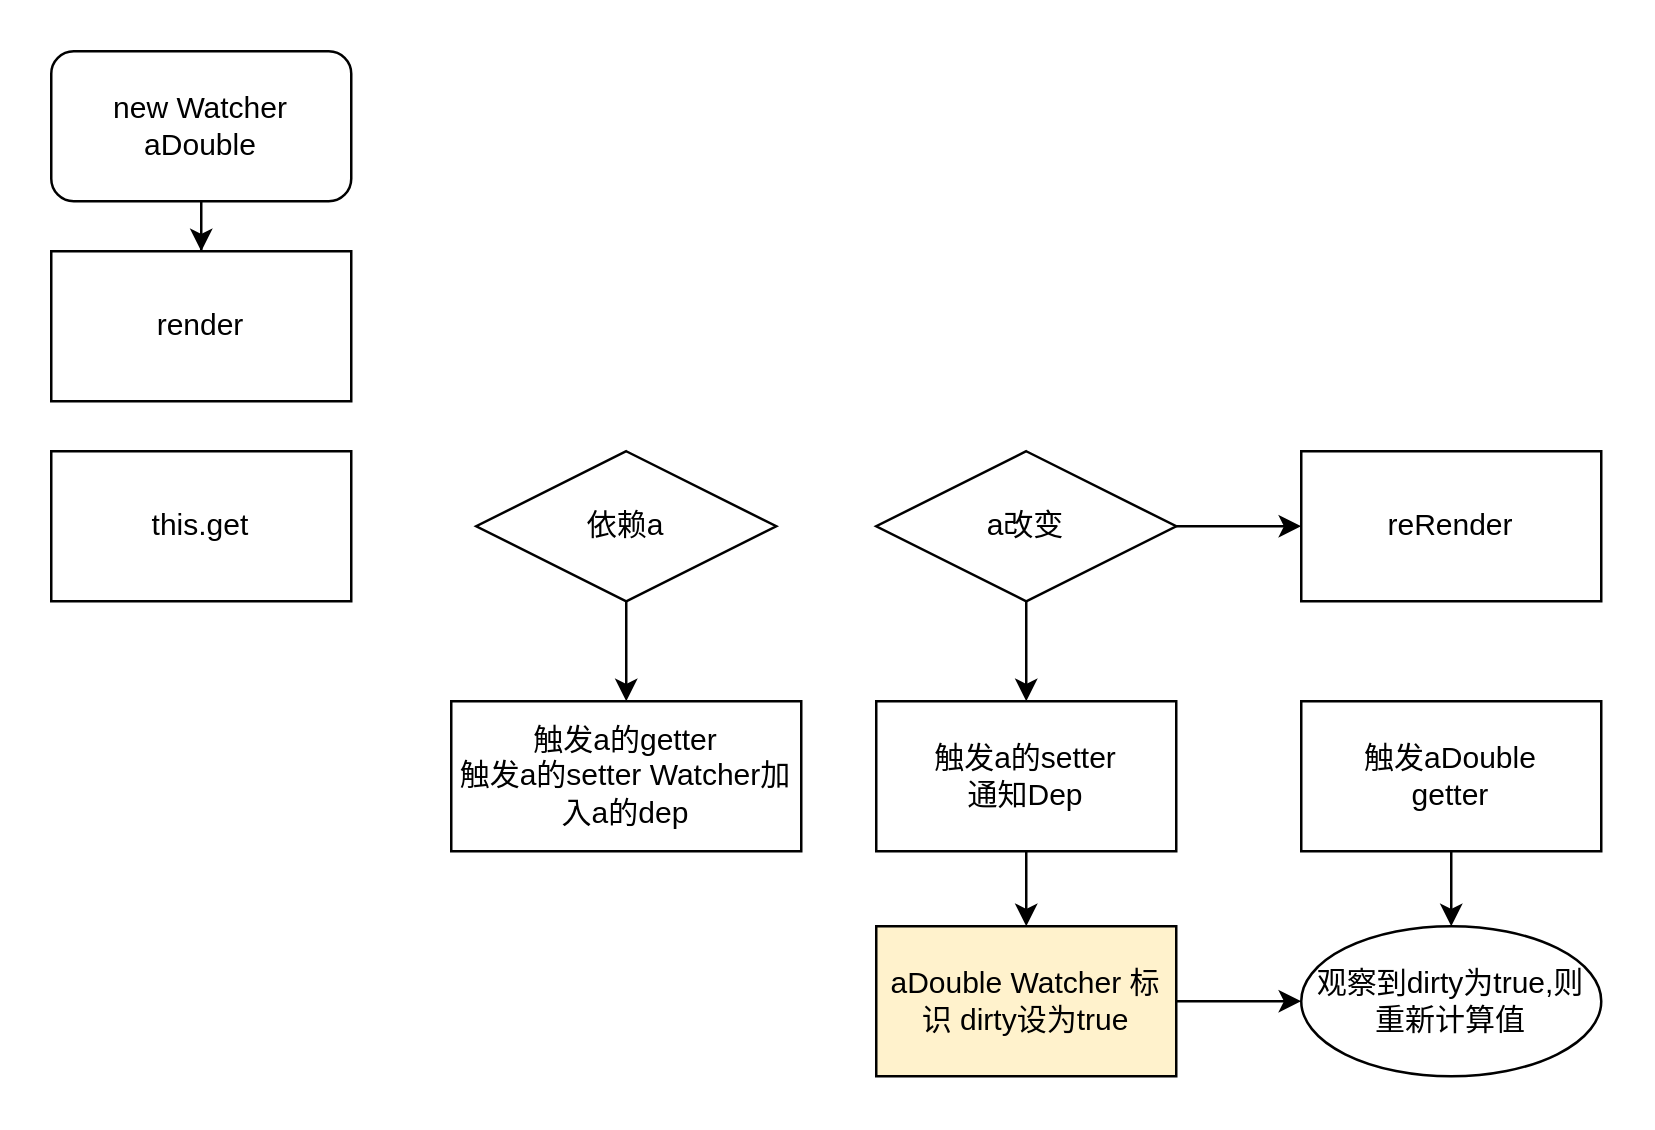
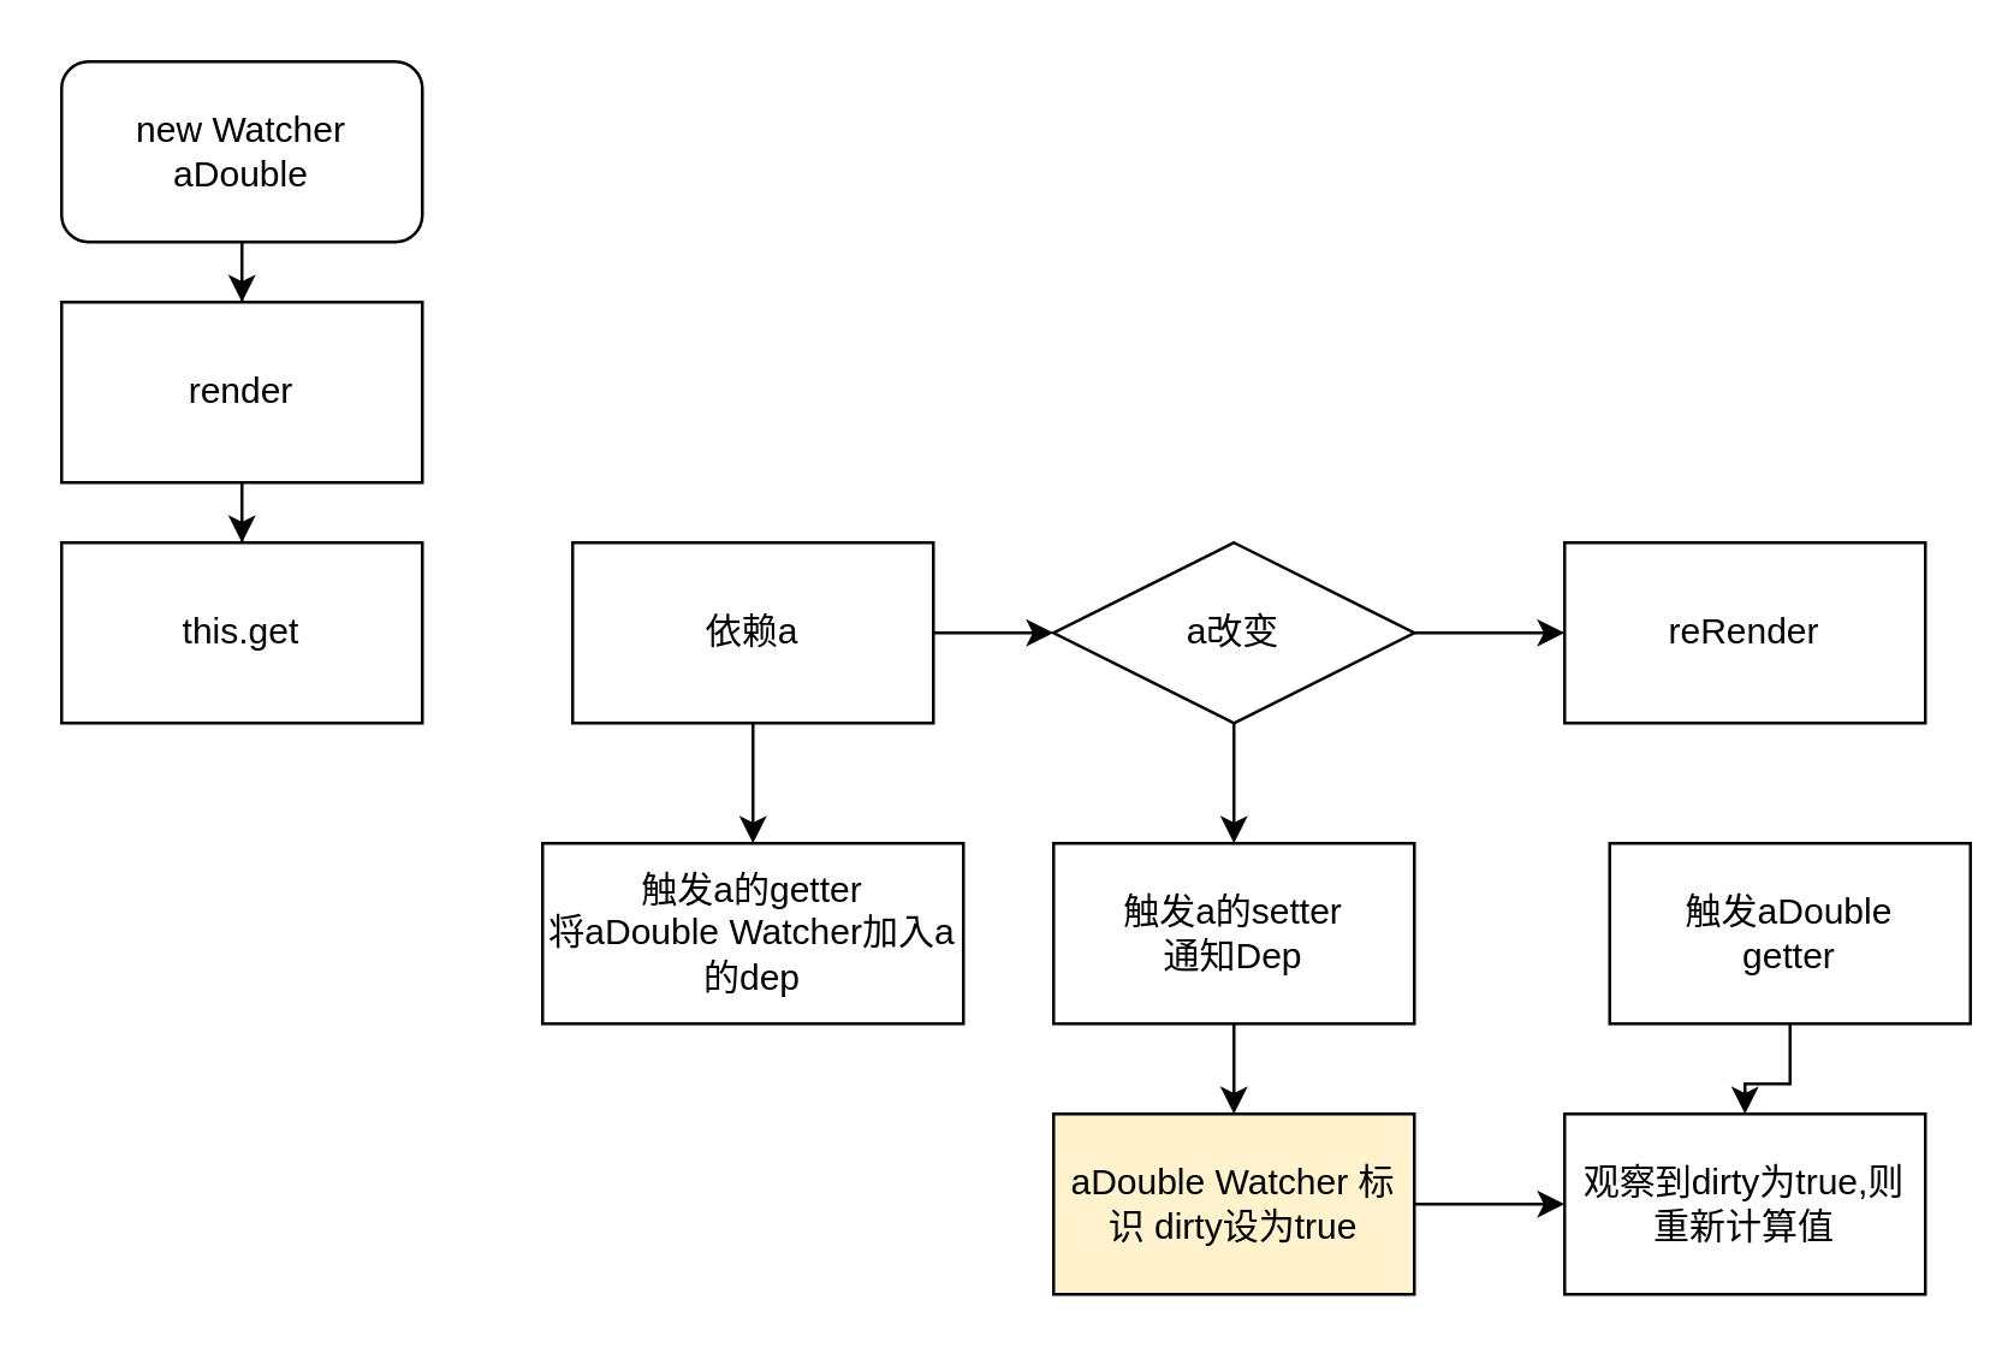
+ <mxCell id="19" value="" style="edgeStyle=orthogonalEdgeStyle;rounded=0;orthogonalLoop=1;jettySize=auto;html=1;" edge="1" parent="1" source="20" target="4"><mxGeometry relative="1" as="geometry" /></mxCell>
- <mxCell id="7" value="依赖a" style="rhombus;whiteSpace=wrap;html=1;" vertex="1" parent="1"><mxGeometry x="190" y="180" width="120" height="60" as="geometry" /></mxCell>
+ <mxCell id="7" value="依赖a" style="rounded=0;whiteSpace=wrap;html=1;" vertex="1" parent="1"><mxGeometry x="190" y="180" width="120" height="60" as="geometry" /></mxCell>
+ <mxCell id="6" value="" style="edgeStyle=orthogonalEdgeStyle;rounded=0;orthogonalLoop=1;jettySize=auto;html=1;" edge="1" parent="1" source="7" target="10"><mxGeometry relative="1" as="geometry" /></mxCell>
- <mxCell id="21" value="触发a的getter&lt;br&gt;触发a的setter Watcher加入a的dep" style="rounded=0;whiteSpace=wrap;html=1;" vertex="1" parent="1"><mxGeometry x="180" y="280" width="140" height="60" as="geometry" /></mxCell>
+ <mxCell id="21" value="触发a的getter&lt;br&gt;将aDouble Watcher加入a的dep" style="rounded=0;whiteSpace=wrap;html=1;" vertex="1" parent="1"><mxGeometry x="180" y="280" width="140" height="60" as="geometry" /></mxCell>
- <mxCell id="13" value="触发aDouble&lt;br&gt;getter" style="rounded=0;whiteSpace=wrap;html=1;" vertex="1" parent="1"><mxGeometry x="520" y="280" width="120" height="60" as="geometry" /></mxCell>
+ <mxCell id="13" value="触发aDouble&lt;br&gt;getter" style="rounded=0;whiteSpace=wrap;html=1;" vertex="1" parent="1"><mxGeometry x="535" y="280" width="120" height="60" as="geometry" /></mxCell>
- <mxCell id="14" value="观察到dirty为true,则重新计算值" style="ellipse;whiteSpace=wrap;html=1;" vertex="1" parent="1"><mxGeometry x="520" y="370" width="120" height="60" as="geometry" /></mxCell>
+ <mxCell id="14" value="观察到dirty为true,则重新计算值" style="rounded=0;whiteSpace=wrap;html=1;" vertex="1" parent="1"><mxGeometry x="520" y="370" width="120" height="60" as="geometry" /></mxCell>
